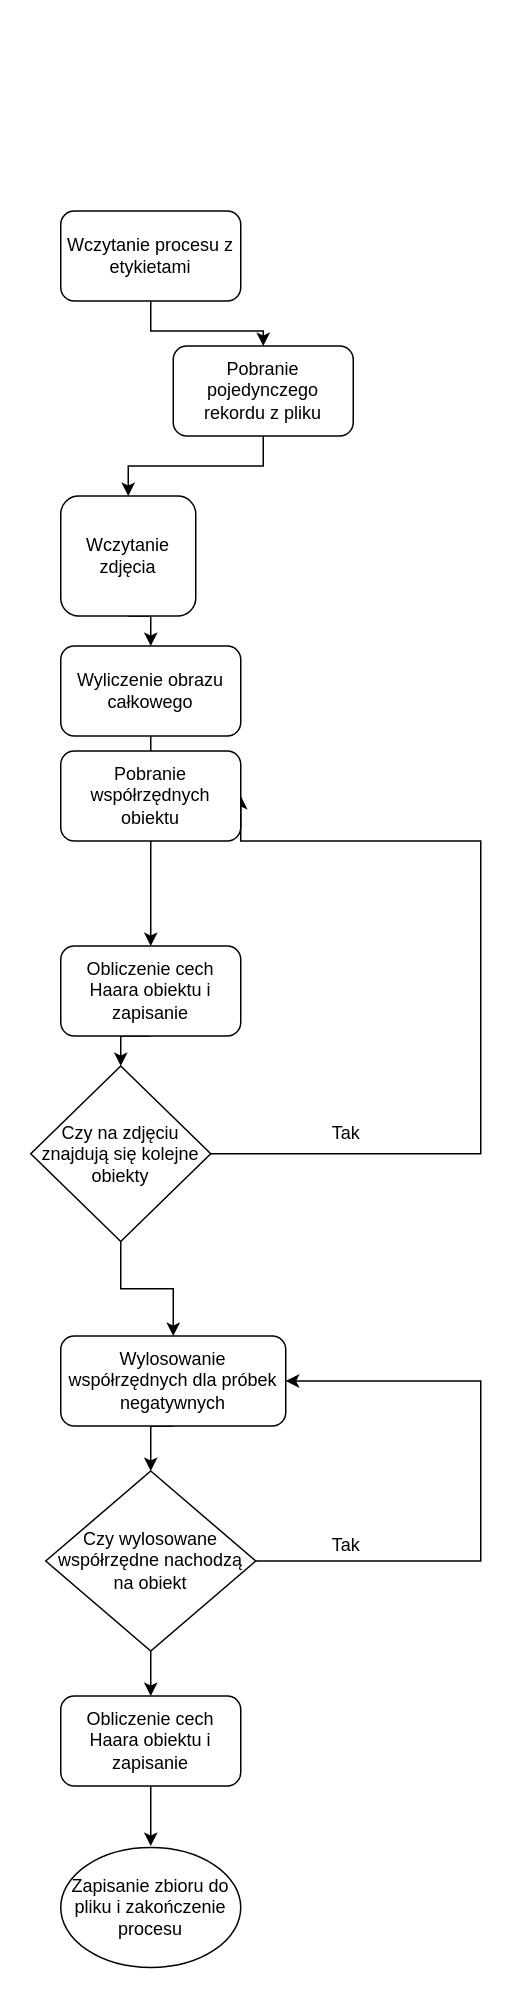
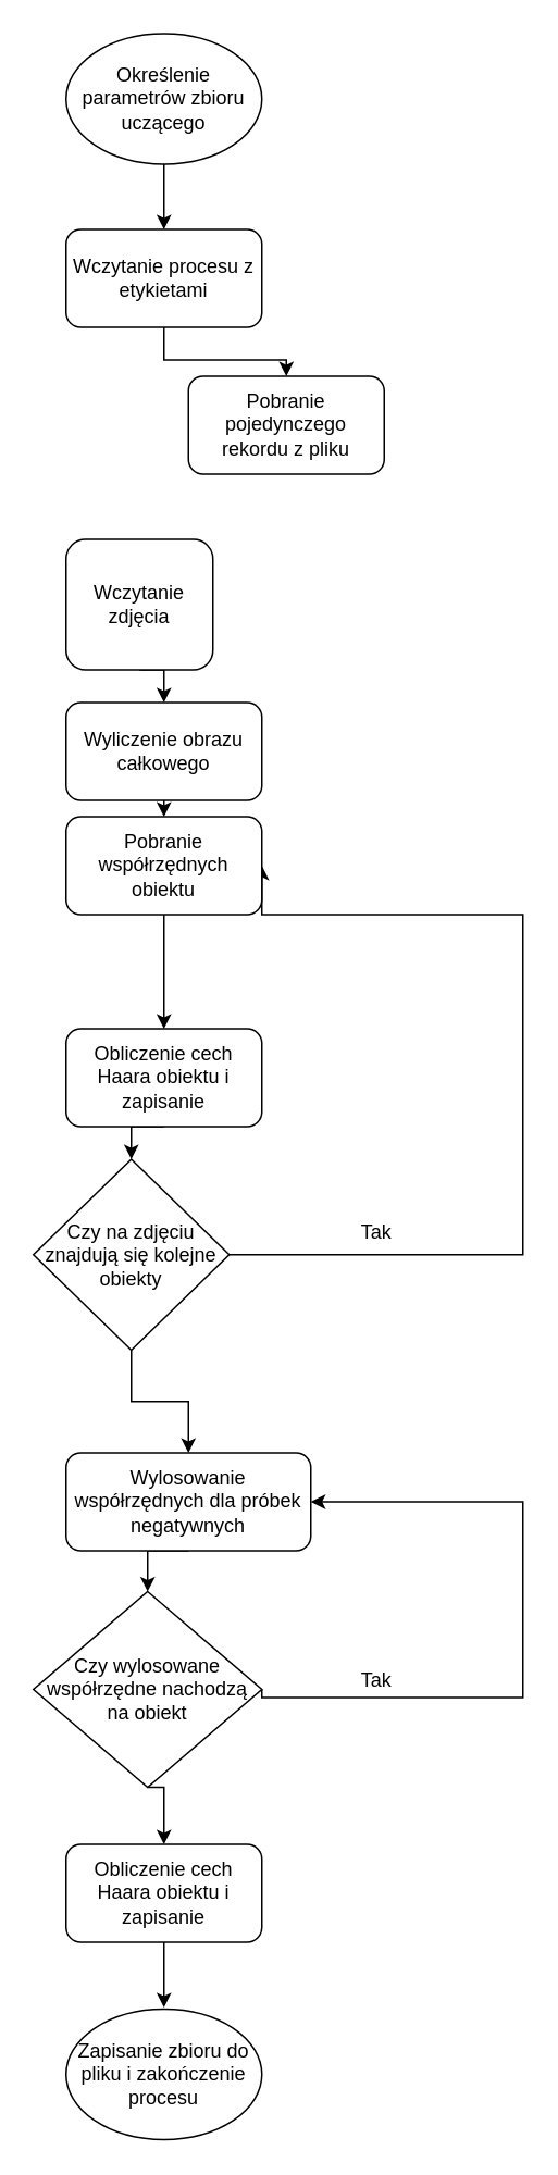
+ <mxCell id="27" value="Określenie parametrów zbioru uczącego" style="ellipse;whiteSpace=wrap;html=1;" vertex="1" parent="1"><mxGeometry x="40" y="20" width="120" height="80" as="geometry" /></mxCell>
+ <mxCell id="6" style="edgeStyle=orthogonalEdgeStyle;rounded=0;orthogonalLoop=1;jettySize=auto;html=1;entryX=0.5;entryY=0;entryDx=0;entryDy=0;exitX=0.5;exitY=1;exitDx=0;exitDy=0;" edge="1" parent="1" source="27" target="3"><mxGeometry relative="1" as="geometry"><mxPoint x="100" y="100" as="sourcePoint" /></mxGeometry></mxCell>
- <mxCell id="4" style="edgeStyle=orthogonalEdgeStyle;rounded=0;orthogonalLoop=1;jettySize=auto;html=1;exitX=0.5;exitY=1;exitDx=0;exitDy=0;entryX=0.5;entryY=0;entryDx=0;entryDy=0;" edge="1" parent="1" source="5" target="8"><mxGeometry relative="1" as="geometry" /></mxCell>
- <mxCell id="14" style="edgeStyle=orthogonalEdgeStyle;rounded=0;orthogonalLoop=1;jettySize=auto;html=1;exitX=0.5;exitY=1;exitDx=0;exitDy=0;entryX=0.5;entryY=0;entryDx=0;entryDy=0;endArrow=none;" edge="1" parent="1" source="15" target="13"><mxGeometry relative="1" as="geometry" /></mxCell>
+ <mxCell id="14" style="edgeStyle=orthogonalEdgeStyle;rounded=0;orthogonalLoop=1;jettySize=auto;html=1;exitX=0.5;exitY=1;exitDx=0;exitDy=0;entryX=0.5;entryY=0;entryDx=0;entryDy=0;" edge="1" parent="1" source="15" target="13"><mxGeometry relative="1" as="geometry" /></mxCell>
- <mxCell id="23" value="Czy wylosowane współrzędne nachodzą na obiekt" style="rhombus;whiteSpace=wrap;html=1;" vertex="1" parent="1"><mxGeometry x="30" y="980" width="140" height="120" as="geometry" /></mxCell>
+ <mxCell id="23" value="Czy wylosowane współrzędne nachodzą na obiekt" style="rhombus;whiteSpace=wrap;html=1;" vertex="1" parent="1"><mxGeometry x="20" y="975" width="140" height="120" as="geometry" /></mxCell>
